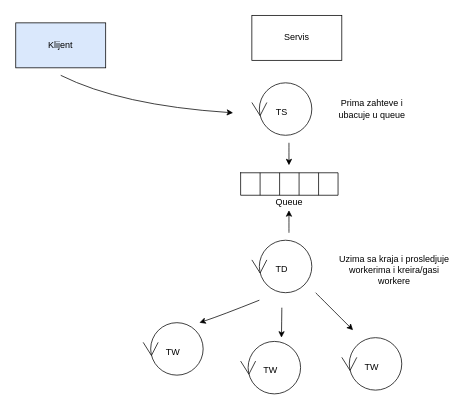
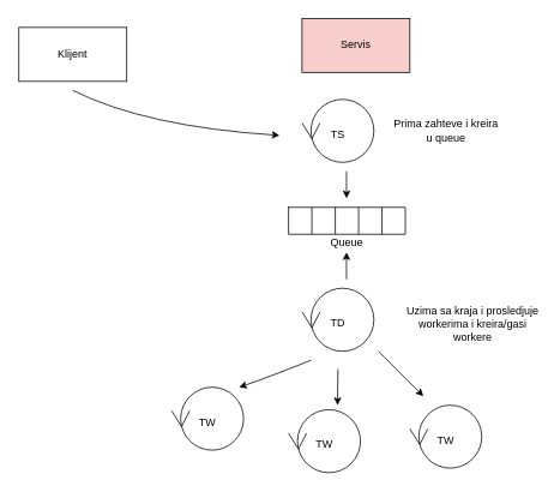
- <mxCell id="3" value="Servis" style="rounded=0;whiteSpace=wrap;html=1;" vertex="1" parent="1"><mxGeometry x="335" y="20" width="120" height="60" as="geometry" /></mxCell>
+ <mxCell id="3" value="Servis" style="rounded=0;whiteSpace=wrap;html=1;fillColor=#f8cecc;" vertex="1" parent="1"><mxGeometry x="335" y="20" width="120" height="60" as="geometry" /></mxCell>
- <mxCell id="2" value="Klijent" style="rounded=0;whiteSpace=wrap;html=1;fillColor=#dae8fc;" vertex="1" parent="1"><mxGeometry x="20" y="30" width="120" height="60" as="geometry" /></mxCell>
+ <mxCell id="2" value="Klijent" style="rounded=0;whiteSpace=wrap;html=1;" vertex="1" parent="1"><mxGeometry x="20" y="30" width="120" height="60" as="geometry" /></mxCell>
- <mxCell id="23" value="Prima zahteve i ubacuje u queue" style="text;html=1;strokeColor=none;fillColor=none;align=center;verticalAlign=middle;whiteSpace=wrap;rounded=0;" vertex="1" parent="1"><mxGeometry x="432.5" y="130" width="125" height="30" as="geometry" /></mxCell>
+ <mxCell id="23" value="Prima zahteve i kreira u queue" style="text;html=1;strokeColor=none;fillColor=none;align=center;verticalAlign=middle;whiteSpace=wrap;rounded=0;" vertex="1" parent="1"><mxGeometry x="432.5" y="130" width="125" height="30" as="geometry" /></mxCell>
